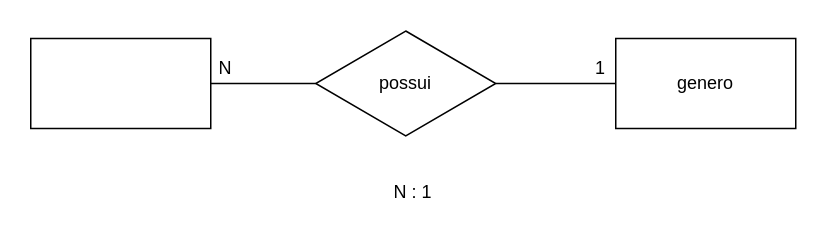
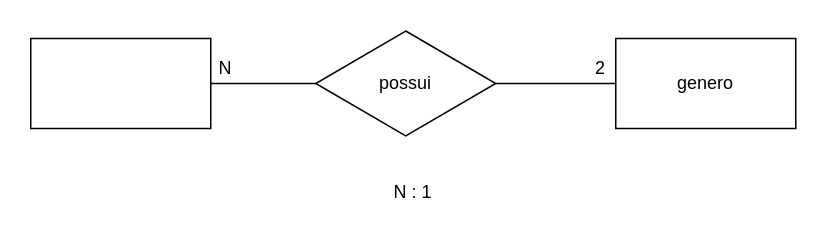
- <mxCell id="10" value="1" style="text;html=1;strokeColor=none;fillColor=none;align=center;verticalAlign=middle;whiteSpace=wrap;rounded=0;" vertex="1" parent="1"><mxGeometry x="380" y="35" width="40" height="20" as="geometry" /></mxCell>
+ <mxCell id="10" value="2" style="text;html=1;strokeColor=none;fillColor=none;align=center;verticalAlign=middle;whiteSpace=wrap;rounded=0;" vertex="1" parent="1"><mxGeometry x="380" y="35" width="40" height="20" as="geometry" /></mxCell>
